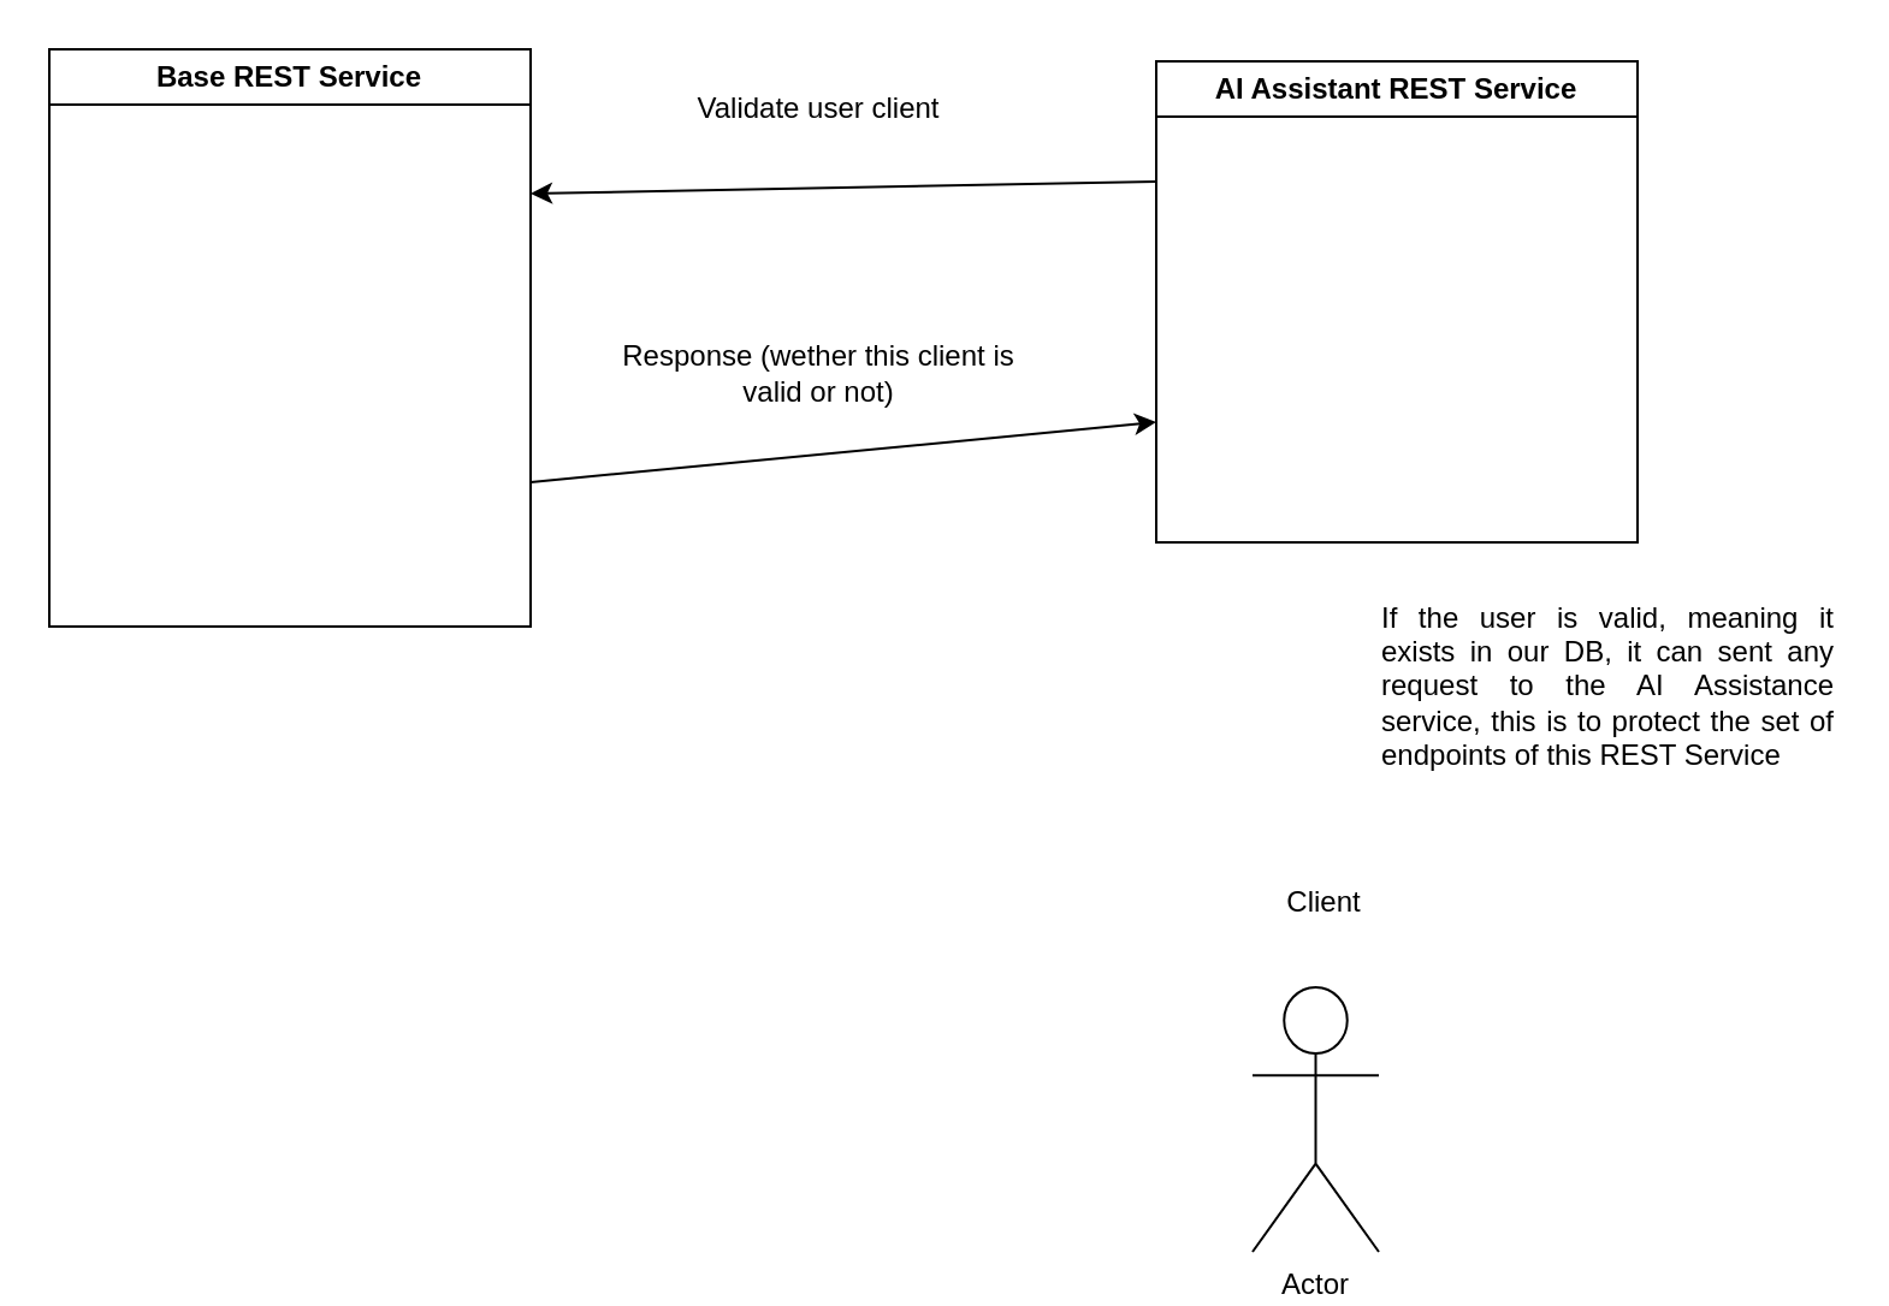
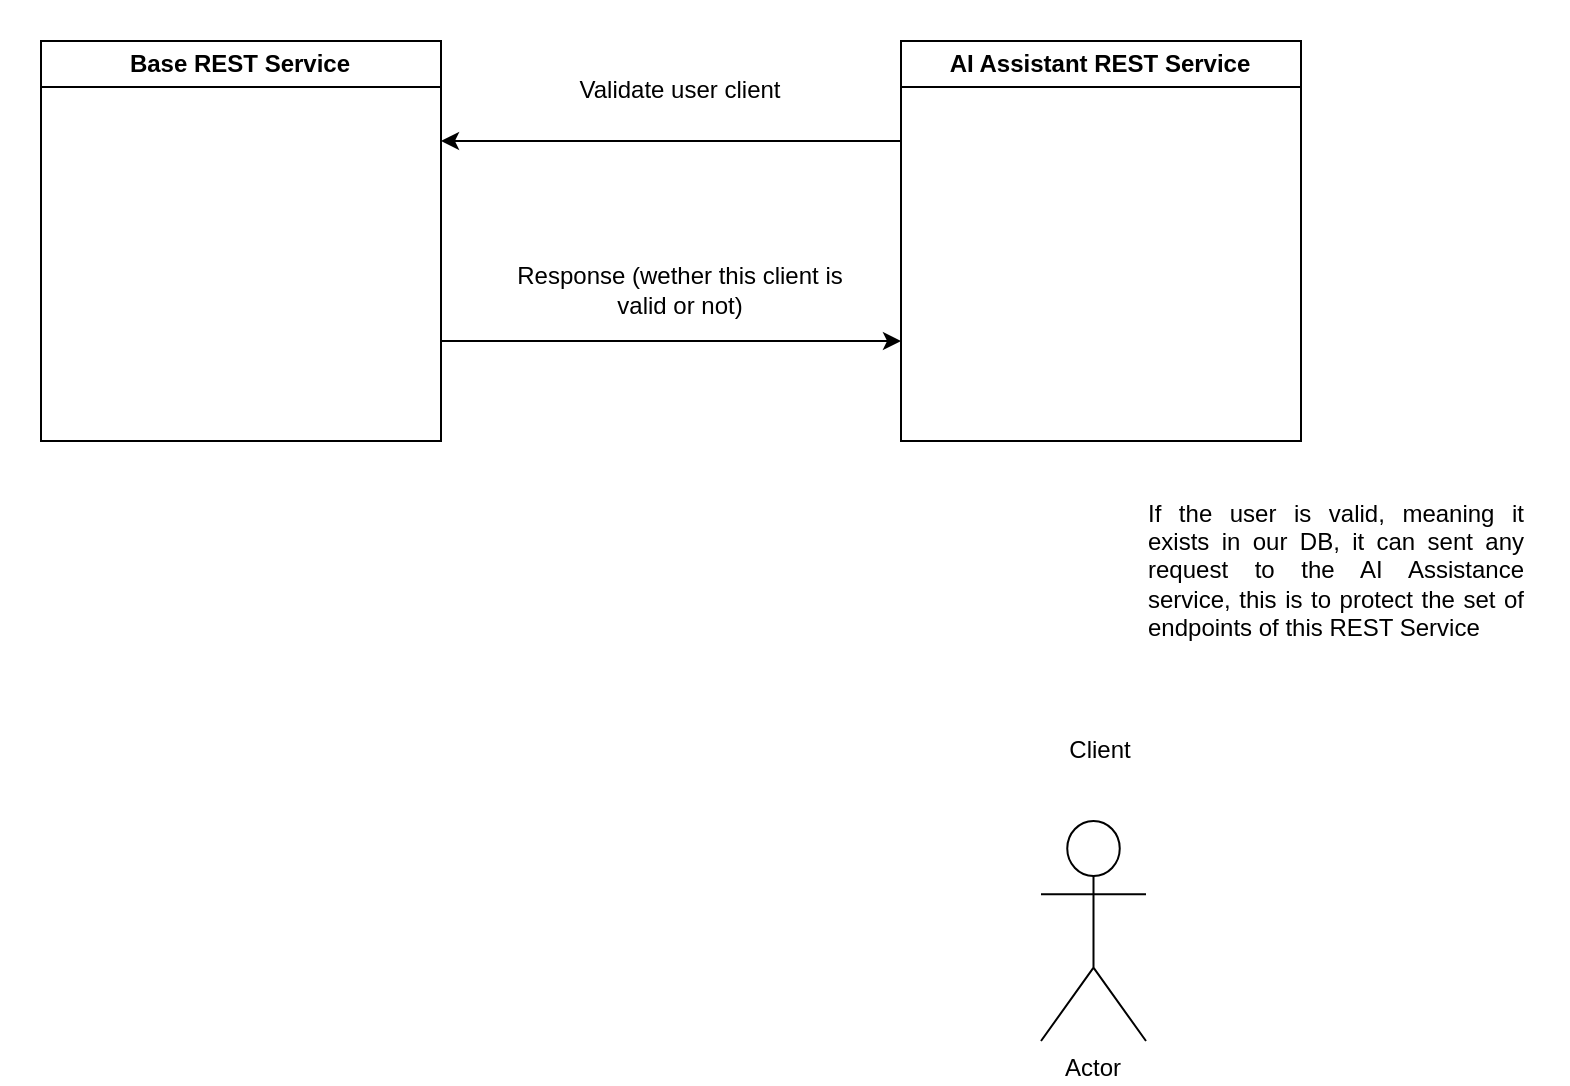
- <mxCell id="3" value="AI Assistant REST Service" style="swimlane;whiteSpace=wrap;html=1;" vertex="1" parent="1"><mxGeometry x="480" y="25" width="200" height="200" as="geometry" /></mxCell>
+ <mxCell id="3" value="AI Assistant REST Service" style="swimlane;whiteSpace=wrap;html=1;" vertex="1" parent="1"><mxGeometry x="450" y="20" width="200" height="200" as="geometry" /></mxCell>
- <mxCell id="2" value="Base REST Service" style="swimlane;whiteSpace=wrap;html=1;" vertex="1" parent="1"><mxGeometry x="20" y="20" width="200" height="240" as="geometry" /></mxCell>
+ <mxCell id="2" value="Base REST Service" style="swimlane;whiteSpace=wrap;html=1;" vertex="1" parent="1"><mxGeometry x="20" y="20" width="200" height="200" as="geometry" /></mxCell>
- <mxCell id="9" value="Response (wether this client is valid or not)" style="text;html=1;align=center;verticalAlign=middle;whiteSpace=wrap;rounded=0;" vertex="1" parent="1"><mxGeometry x="250" y="140" width="180" height="30" as="geometry" /></mxCell>
+ <mxCell id="9" value="Response (wether this client is valid or not)" style="text;html=1;align=center;verticalAlign=middle;whiteSpace=wrap;rounded=0;" vertex="1" parent="1"><mxGeometry x="250" y="130" width="180" height="30" as="geometry" /></mxCell>
